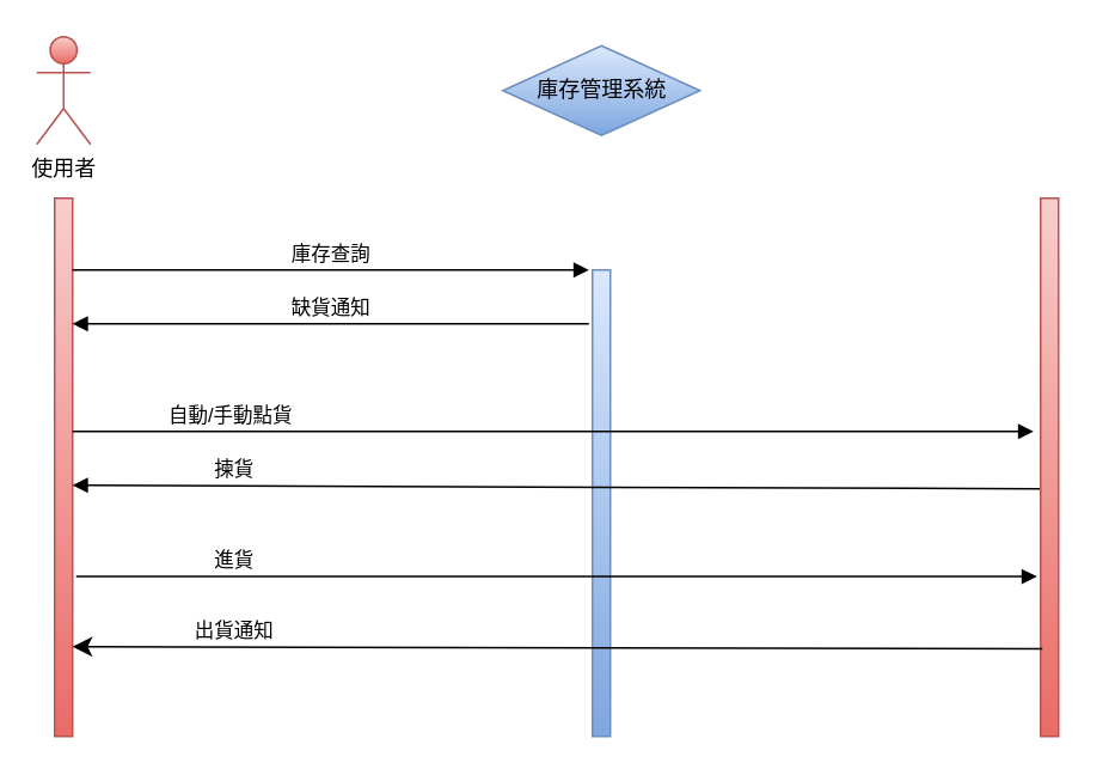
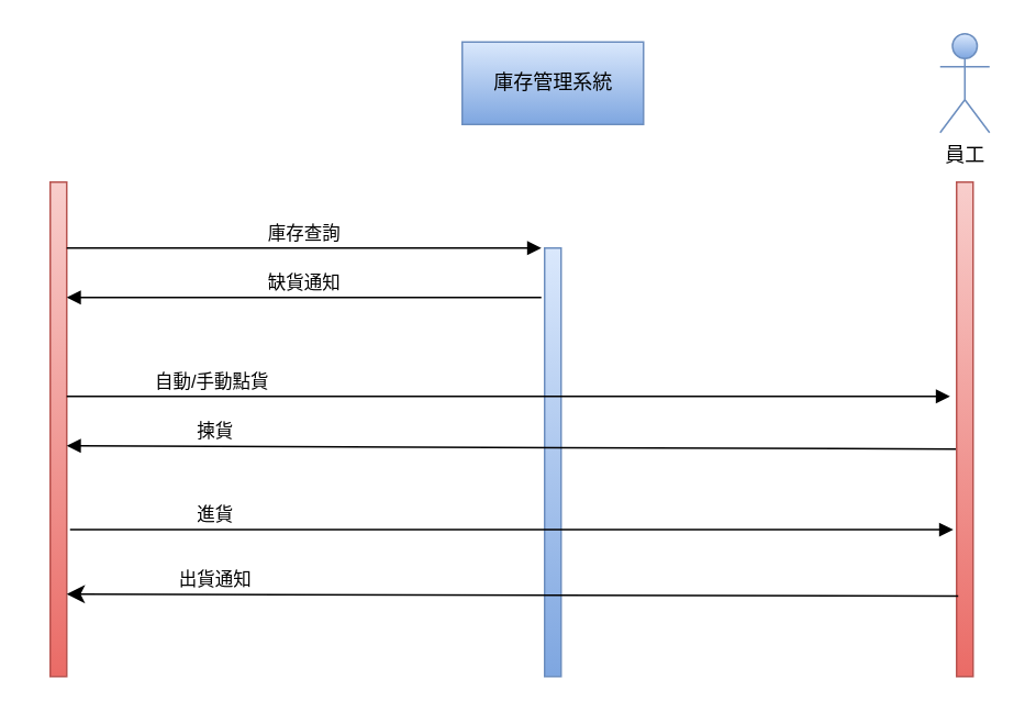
- <mxCell id="2" value="使用者" style="shape=umlActor;verticalLabelPosition=bottom;verticalAlign=top;html=1;outlineConnect=0;fillColor=#f8cecc;strokeColor=#b85450;gradientColor=#ea6b66;" vertex="1" parent="1"><mxGeometry x="20" y="20" width="30" height="60" as="geometry" /></mxCell>
- <mxCell id="6" value="庫存管理系統" style="rhombus;html=1;gradientColor=#7ea6e0;fillColor=#dae8fc;strokeColor=#6c8ebf;" vertex="1" parent="1"><mxGeometry x="280" y="25" width="110" height="50" as="geometry" /></mxCell>
+ <mxCell id="6" value="庫存管理系統" style="html=1;gradientColor=#7ea6e0;fillColor=#dae8fc;strokeColor=#6c8ebf;" vertex="1" parent="1"><mxGeometry x="280" y="25" width="110" height="50" as="geometry" /></mxCell>
+ <mxCell id="3" value="員工" style="shape=umlActor;verticalLabelPosition=bottom;verticalAlign=top;html=1;gradientColor=#7ea6e0;fillColor=#dae8fc;strokeColor=#6c8ebf;" vertex="1" parent="1"><mxGeometry x="570" y="20" width="30" height="60" as="geometry" /></mxCell>
